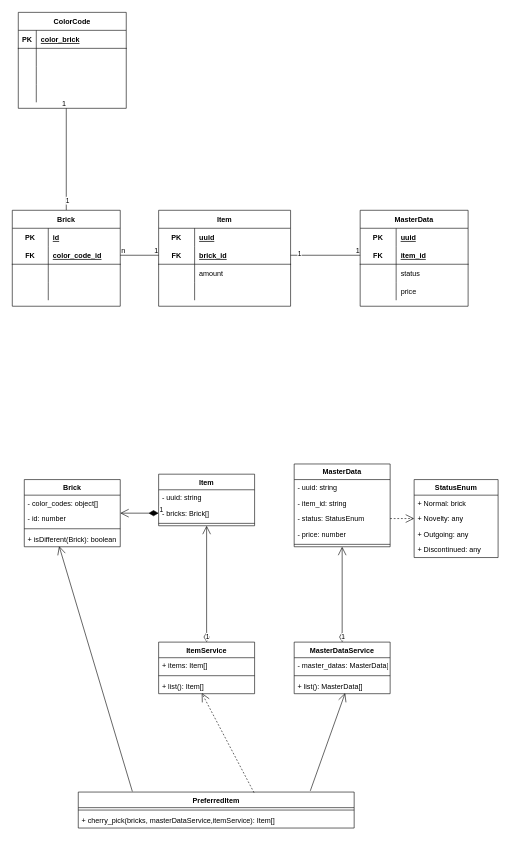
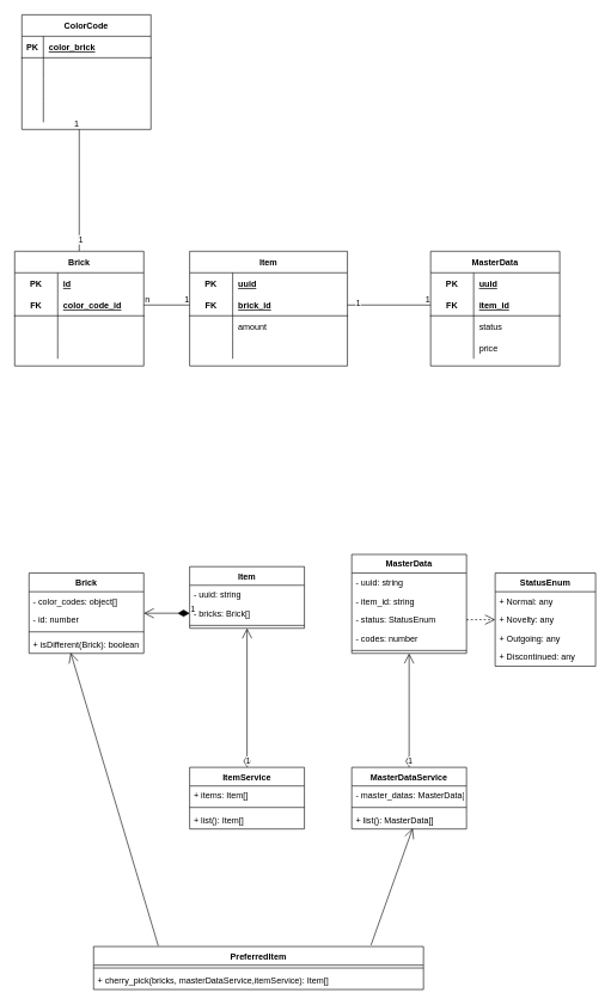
- <mxCell id="18" value="+ Normal: brick" style="text;strokeColor=none;fillColor=none;align=left;verticalAlign=top;spacingLeft=4;spacingRight=4;overflow=hidden;rotatable=0;points=[[0,0.5],[1,0.5]];portConstraint=eastwest;" parent="17" vertex="1"><mxGeometry y="26" width="140" height="26" as="geometry" /></mxCell>
+ <mxCell id="18" value="+ Normal: any" style="text;strokeColor=none;fillColor=none;align=left;verticalAlign=top;spacingLeft=4;spacingRight=4;overflow=hidden;rotatable=0;points=[[0,0.5],[1,0.5]];portConstraint=eastwest;" parent="17" vertex="1"><mxGeometry y="26" width="140" height="26" as="geometry" /></mxCell>
- <mxCell id="15" value="- price: number" style="text;strokeColor=none;fillColor=none;align=left;verticalAlign=top;spacingLeft=4;spacingRight=4;overflow=hidden;rotatable=0;points=[[0,0.5],[1,0.5]];portConstraint=eastwest;" parent="11" vertex="1"><mxGeometry y="104" width="160" height="26" as="geometry" /></mxCell>
+ <mxCell id="15" value="- codes: number" style="text;strokeColor=none;fillColor=none;align=left;verticalAlign=top;spacingLeft=4;spacingRight=4;overflow=hidden;rotatable=0;points=[[0,0.5],[1,0.5]];portConstraint=eastwest;" parent="11" vertex="1"><mxGeometry y="104" width="160" height="26" as="geometry" /></mxCell>
- <mxCell id="37" value="" style="endArrow=open;endSize=12;dashed=1;html=1;rounded=0;exitX=0.637;exitY=0.017;exitDx=0;exitDy=0;exitPerimeter=0;entryX=0.45;entryY=0.962;entryDx=0;entryDy=0;entryPerimeter=0;" parent="1" source="23" target="35" edge="1"><mxGeometry width="160" relative="1" as="geometry"><mxPoint x="340" y="1110" as="sourcePoint" /><mxPoint x="500" y="1110" as="targetPoint" /></mxGeometry></mxCell>
